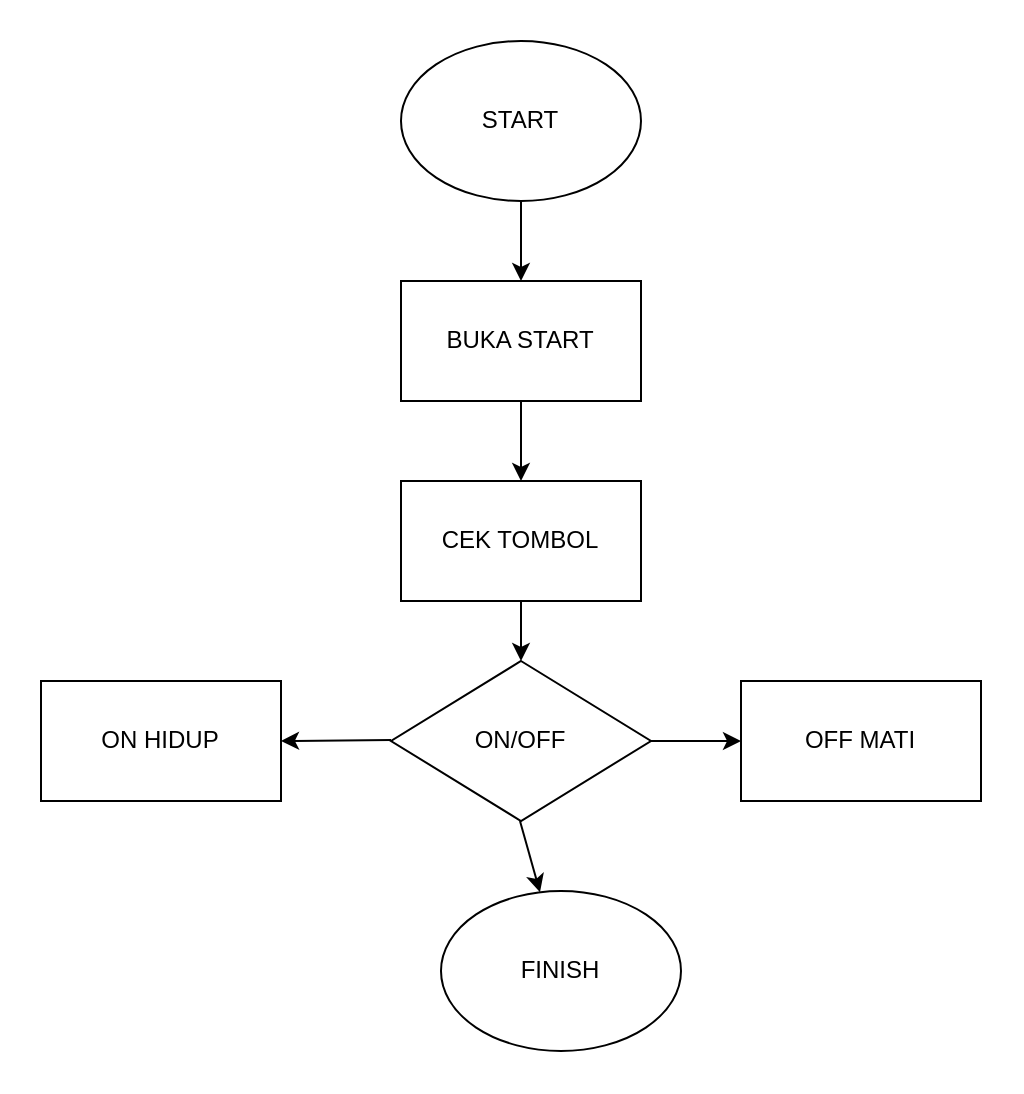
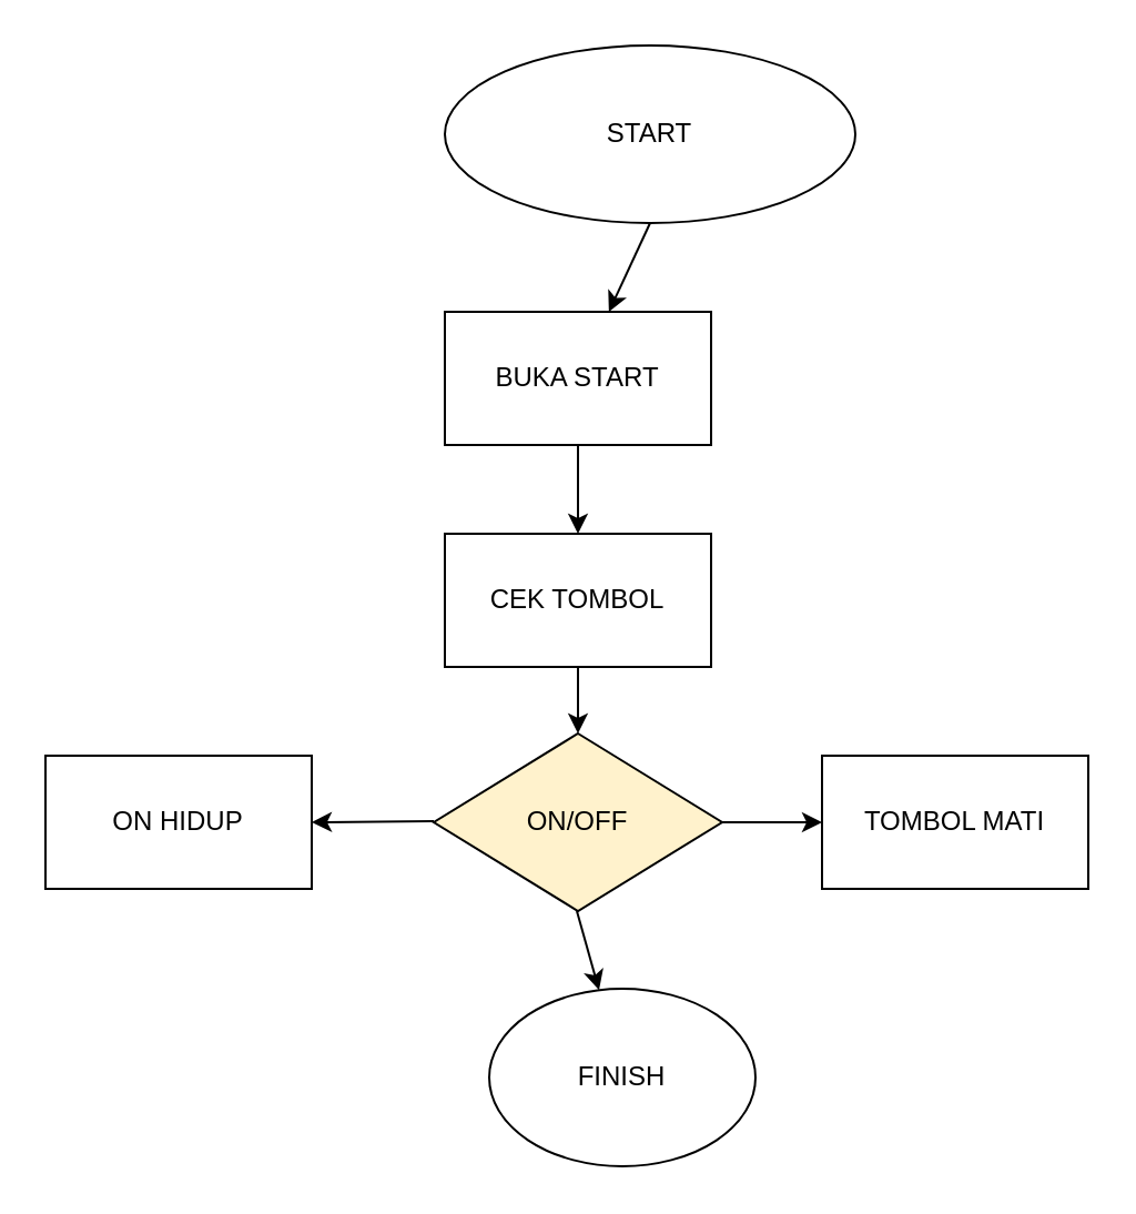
- <mxCell id="2" value="START" style="ellipse;whiteSpace=wrap;html=1;" vertex="1" parent="1"><mxGeometry x="200" y="20" width="120" height="80" as="geometry" /></mxCell>
+ <mxCell id="2" value="START" style="ellipse;whiteSpace=wrap;html=1;" vertex="1" parent="1"><mxGeometry x="200" y="20" width="185" height="80" as="geometry" /></mxCell>
- <mxCell id="11" value="ON/OFF" style="rhombus;whiteSpace=wrap;html=1;" vertex="1" parent="1"><mxGeometry x="195" y="330" width="130" height="80" as="geometry" /></mxCell>
+ <mxCell id="11" value="ON/OFF" style="rhombus;whiteSpace=wrap;html=1;fillColor=#fff2cc;" vertex="1" parent="1"><mxGeometry x="195" y="330" width="130" height="80" as="geometry" /></mxCell>
- <mxCell id="13" value="OFF MATI" style="rounded=0;whiteSpace=wrap;html=1;" vertex="1" parent="1"><mxGeometry x="370" y="340" width="120" height="60" as="geometry" /></mxCell>
+ <mxCell id="13" value="TOMBOL MATI" style="rounded=0;whiteSpace=wrap;html=1;" vertex="1" parent="1"><mxGeometry x="370" y="340" width="120" height="60" as="geometry" /></mxCell>
